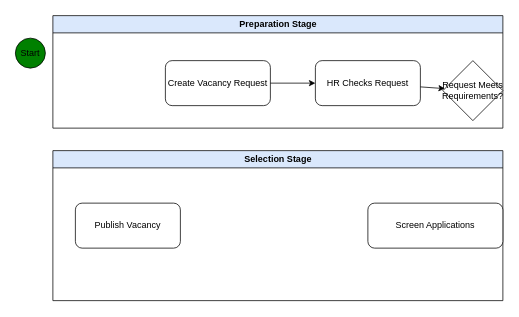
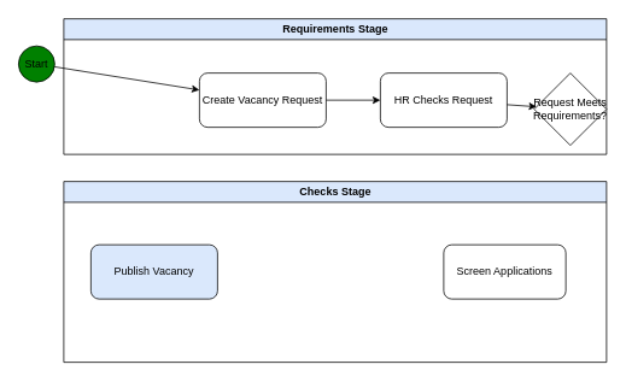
- <mxCell id="3" value="Preparation Stage" style="swimlane;html=1;fillColor=#dae8fc;" parent="1" vertex="1"><mxGeometry x="70" y="20" width="600" height="150" as="geometry" /></mxCell>
+ <mxCell id="3" value="Requirements Stage" style="swimlane;html=1;fillColor=#dae8fc;" parent="1" vertex="1"><mxGeometry x="70" y="20" width="600" height="150" as="geometry" /></mxCell>
+ <mxCell id="10" parent="1" source="2" target="4" edge="1"><mxGeometry relative="1" as="geometry" /></mxCell>
- <mxCell id="7" value="Selection Stage" style="swimlane;html=1;fillColor=#dae8fc;" parent="1" vertex="1"><mxGeometry x="70" y="200" width="600" height="200" as="geometry" /></mxCell>
+ <mxCell id="7" value="Checks Stage" style="swimlane;html=1;fillColor=#dae8fc;" parent="1" vertex="1"><mxGeometry x="70" y="200" width="600" height="200" as="geometry" /></mxCell>
- <mxCell id="8" value="Publish Vacancy" style="rounded=1;whiteSpace=wrap;html=1;" parent="7" vertex="1"><mxGeometry x="30" y="70" width="140" height="60" as="geometry" /></mxCell>
+ <mxCell id="8" value="Publish Vacancy" style="rounded=1;whiteSpace=wrap;html=1;fillColor=#dae8fc;" parent="7" vertex="1"><mxGeometry x="30" y="70" width="140" height="60" as="geometry" /></mxCell>
- <mxCell id="9" value="Screen Applications" style="rounded=1;whiteSpace=wrap;html=1;" parent="7" vertex="1"><mxGeometry x="420" y="70" width="180" height="60" as="geometry" /></mxCell>
+ <mxCell id="9" value="Screen Applications" style="rounded=1;whiteSpace=wrap;html=1;" parent="7" vertex="1"><mxGeometry x="420" y="70" width="135" height="60" as="geometry" /></mxCell>
